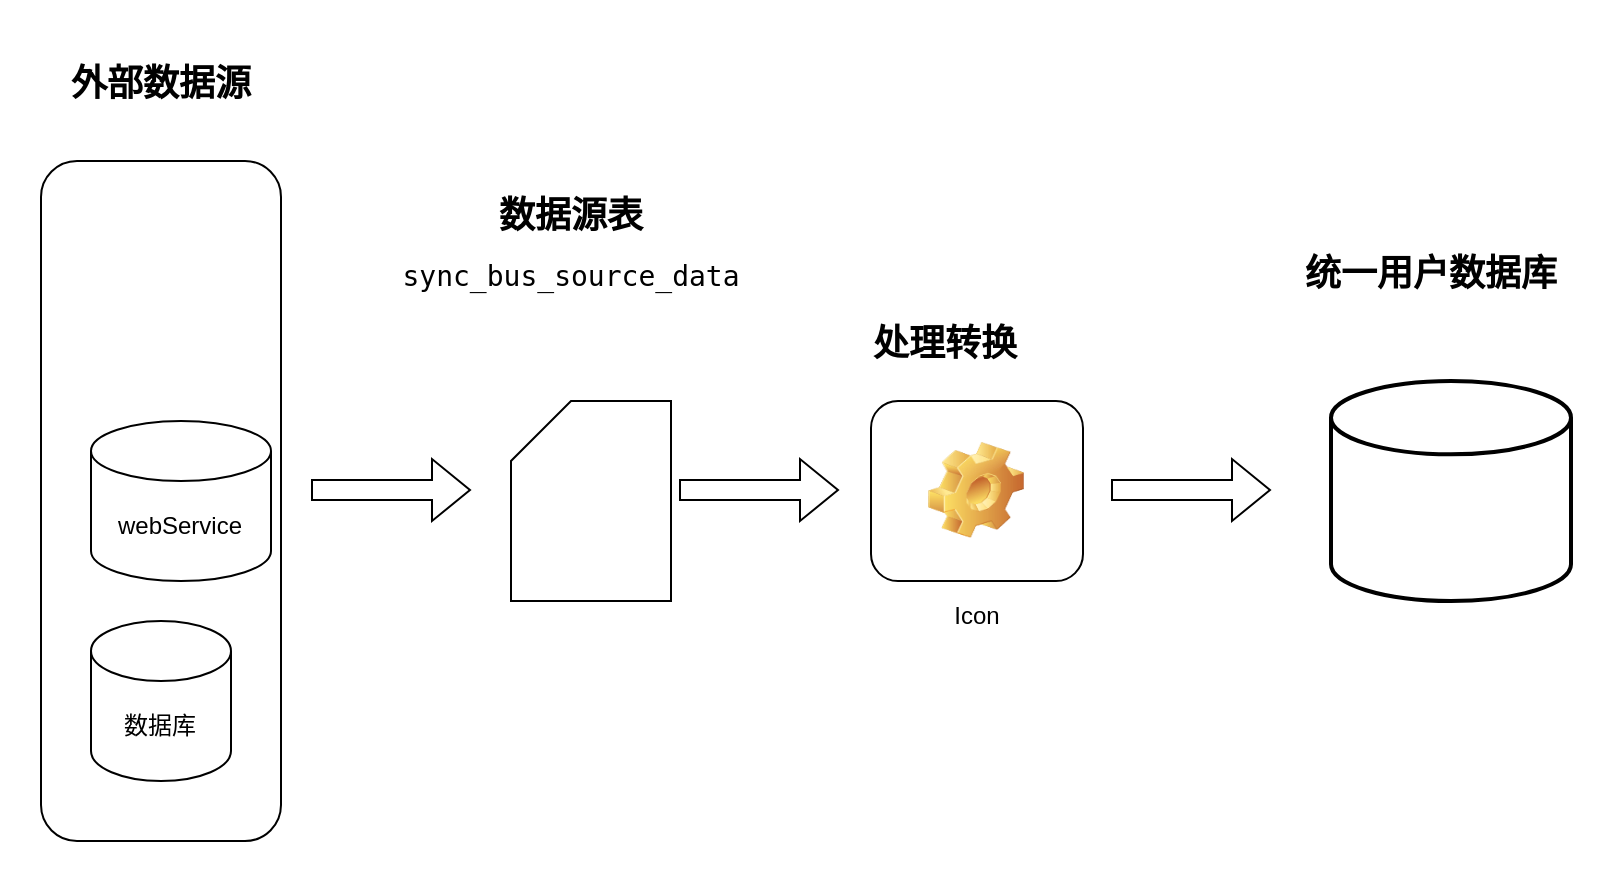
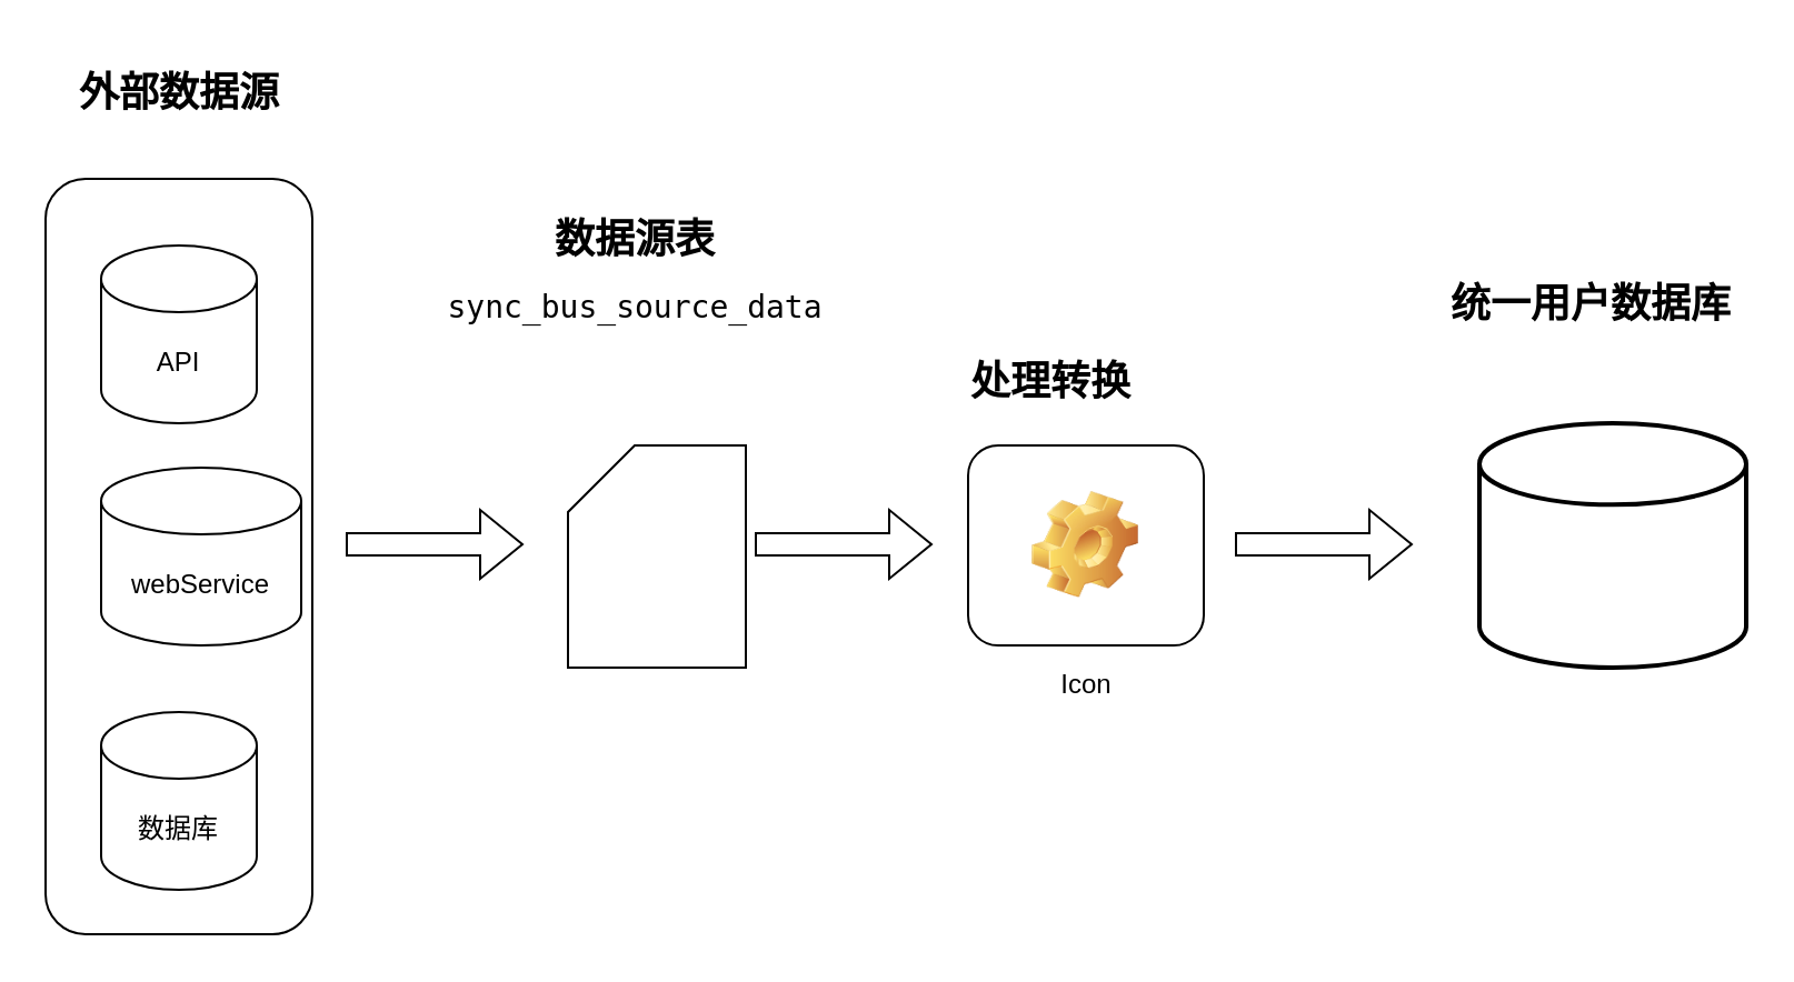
+ <mxCell id="3" value="API" style="shape=cylinder3;whiteSpace=wrap;html=1;boundedLbl=1;backgroundOutline=1;size=15;" vertex="1" parent="1"><mxGeometry x="45" y="110" width="70" height="80" as="geometry" /></mxCell>
- <mxCell id="5" value="数据库" style="shape=cylinder3;whiteSpace=wrap;html=1;boundedLbl=1;backgroundOutline=1;size=15;" vertex="1" parent="1"><mxGeometry x="45" y="310" width="70" height="80" as="geometry" /></mxCell>
+ <mxCell id="5" value="数据库" style="shape=cylinder3;whiteSpace=wrap;html=1;boundedLbl=1;backgroundOutline=1;size=15;" vertex="1" parent="1"><mxGeometry x="45" y="320" width="70" height="80" as="geometry" /></mxCell>
